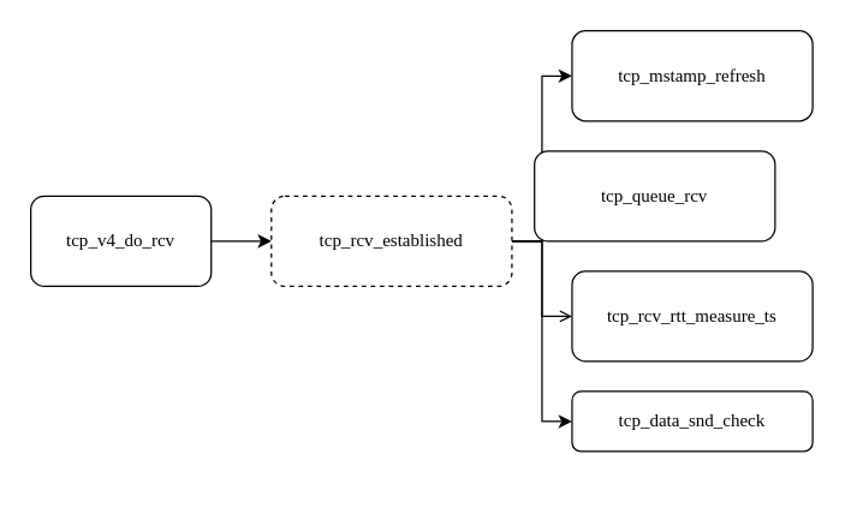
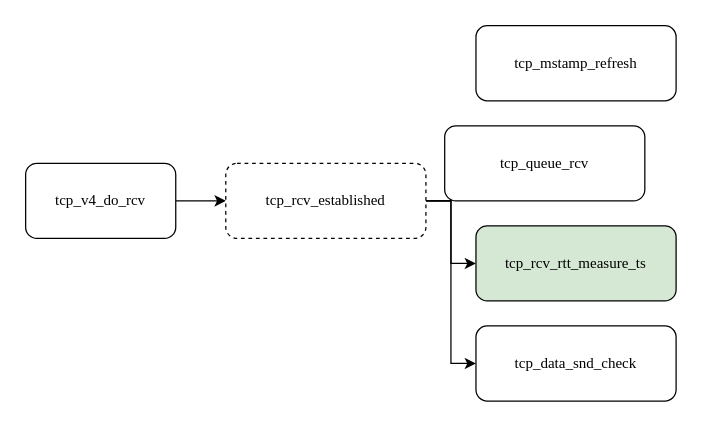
- <mxCell id="4" style="edgeStyle=orthogonalEdgeStyle;rounded=0;orthogonalLoop=1;jettySize=auto;html=1;entryX=0;entryY=0.5;entryDx=0;entryDy=0;" edge="1" parent="1" source="8" target="9"><mxGeometry relative="1" as="geometry" /></mxCell>
- <mxCell id="6" style="edgeStyle=orthogonalEdgeStyle;rounded=0;orthogonalLoop=1;jettySize=auto;html=1;entryX=0;entryY=0.5;entryDx=0;entryDy=0;endArrow=open;" edge="1" parent="1" source="8" target="11"><mxGeometry relative="1" as="geometry" /></mxCell>
+ <mxCell id="6" style="edgeStyle=orthogonalEdgeStyle;rounded=0;orthogonalLoop=1;jettySize=auto;html=1;entryX=0;entryY=0.5;entryDx=0;entryDy=0;" edge="1" parent="1" source="8" target="11"><mxGeometry relative="1" as="geometry" /></mxCell>
- <mxCell id="11" value="tcp_rcv_rtt_measure_ts" style="rounded=1;whiteSpace=wrap;html=1;fontFamily=Verdana;" vertex="1" parent="1"><mxGeometry x="380" y="180" width="160" height="60" as="geometry" /></mxCell>
+ <mxCell id="11" value="tcp_rcv_rtt_measure_ts" style="rounded=1;whiteSpace=wrap;html=1;fontFamily=Verdana;fillColor=#d5e8d4;" vertex="1" parent="1"><mxGeometry x="380" y="180" width="160" height="60" as="geometry" /></mxCell>
- <mxCell id="12" value="tcp_data_snd_check" style="rounded=1;whiteSpace=wrap;html=1;fontFamily=Verdana;" vertex="1" parent="1"><mxGeometry x="380" y="260" width="160" height="40" as="geometry" /></mxCell>
+ <mxCell id="12" value="tcp_data_snd_check" style="rounded=1;whiteSpace=wrap;html=1;fontFamily=Verdana;" vertex="1" parent="1"><mxGeometry x="380" y="260" width="160" height="60" as="geometry" /></mxCell>
